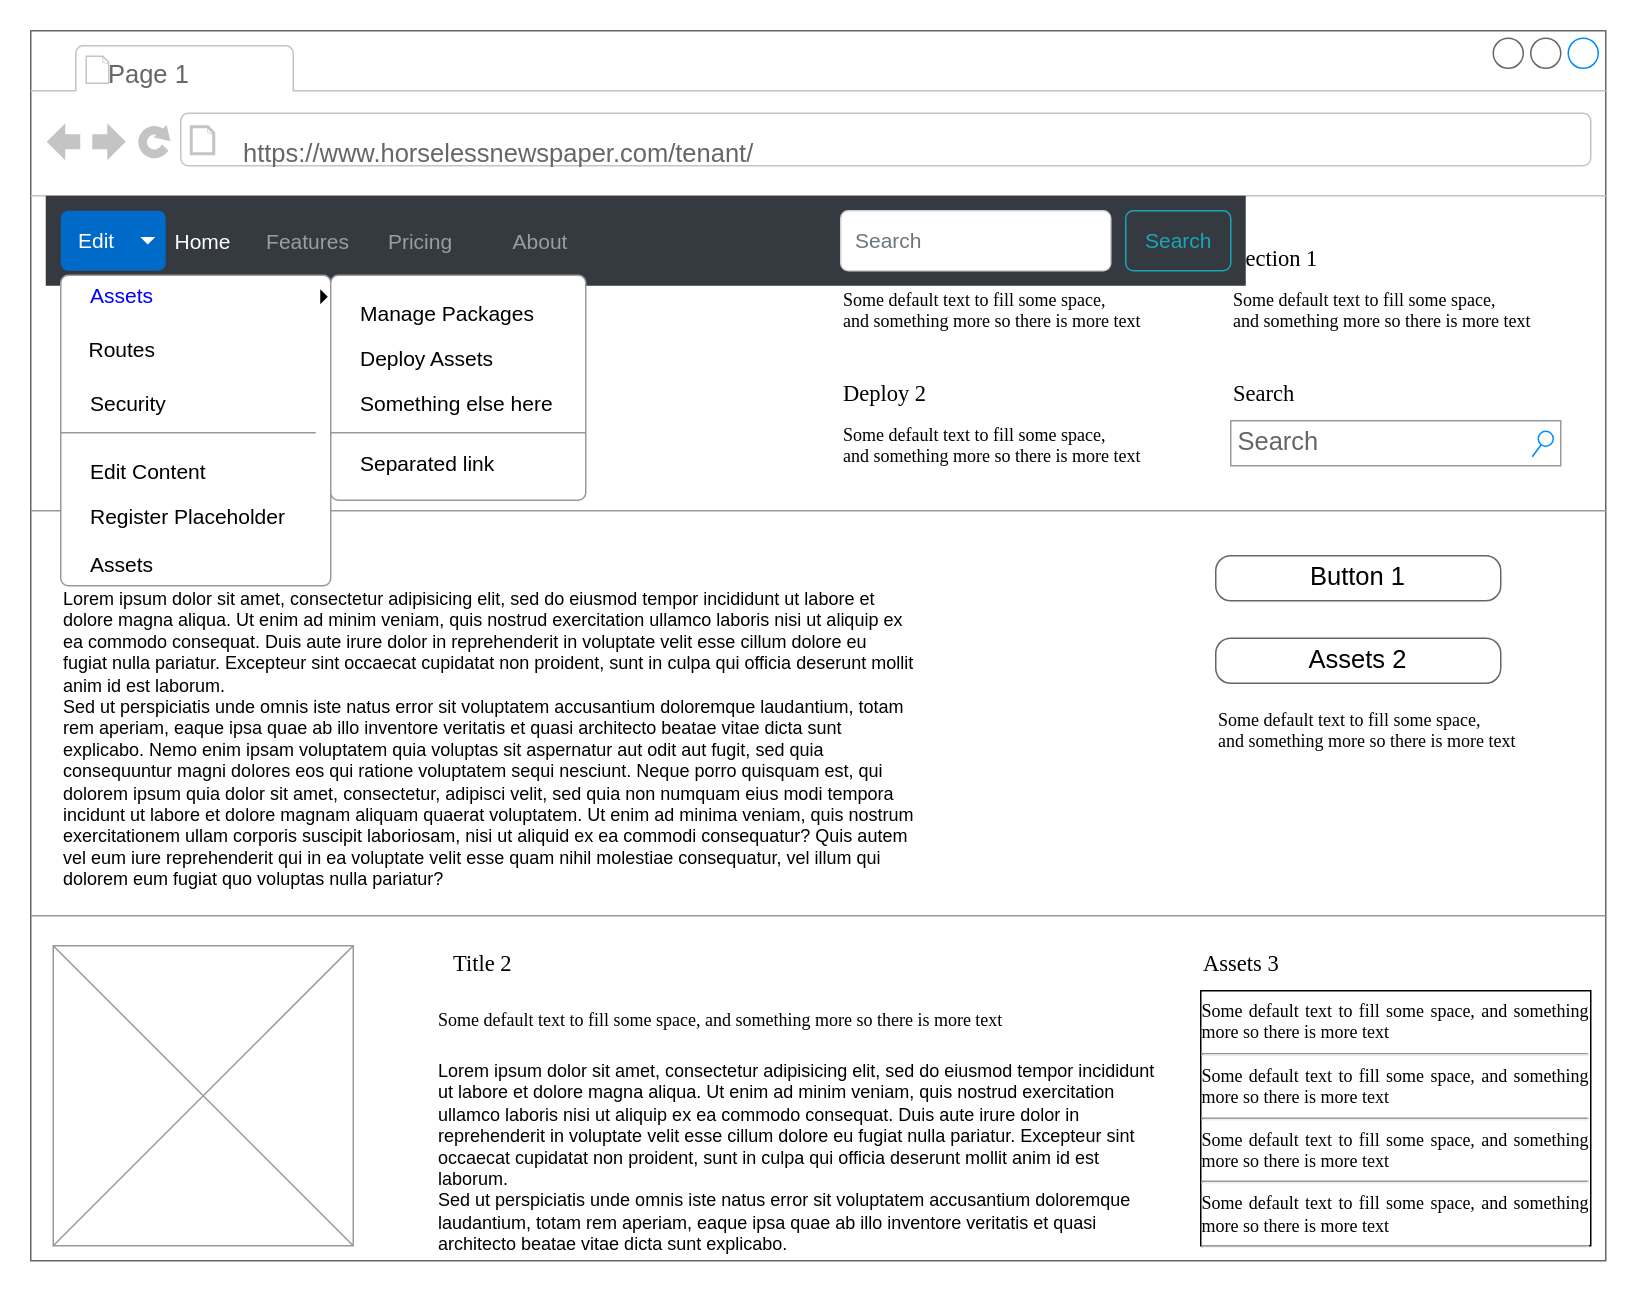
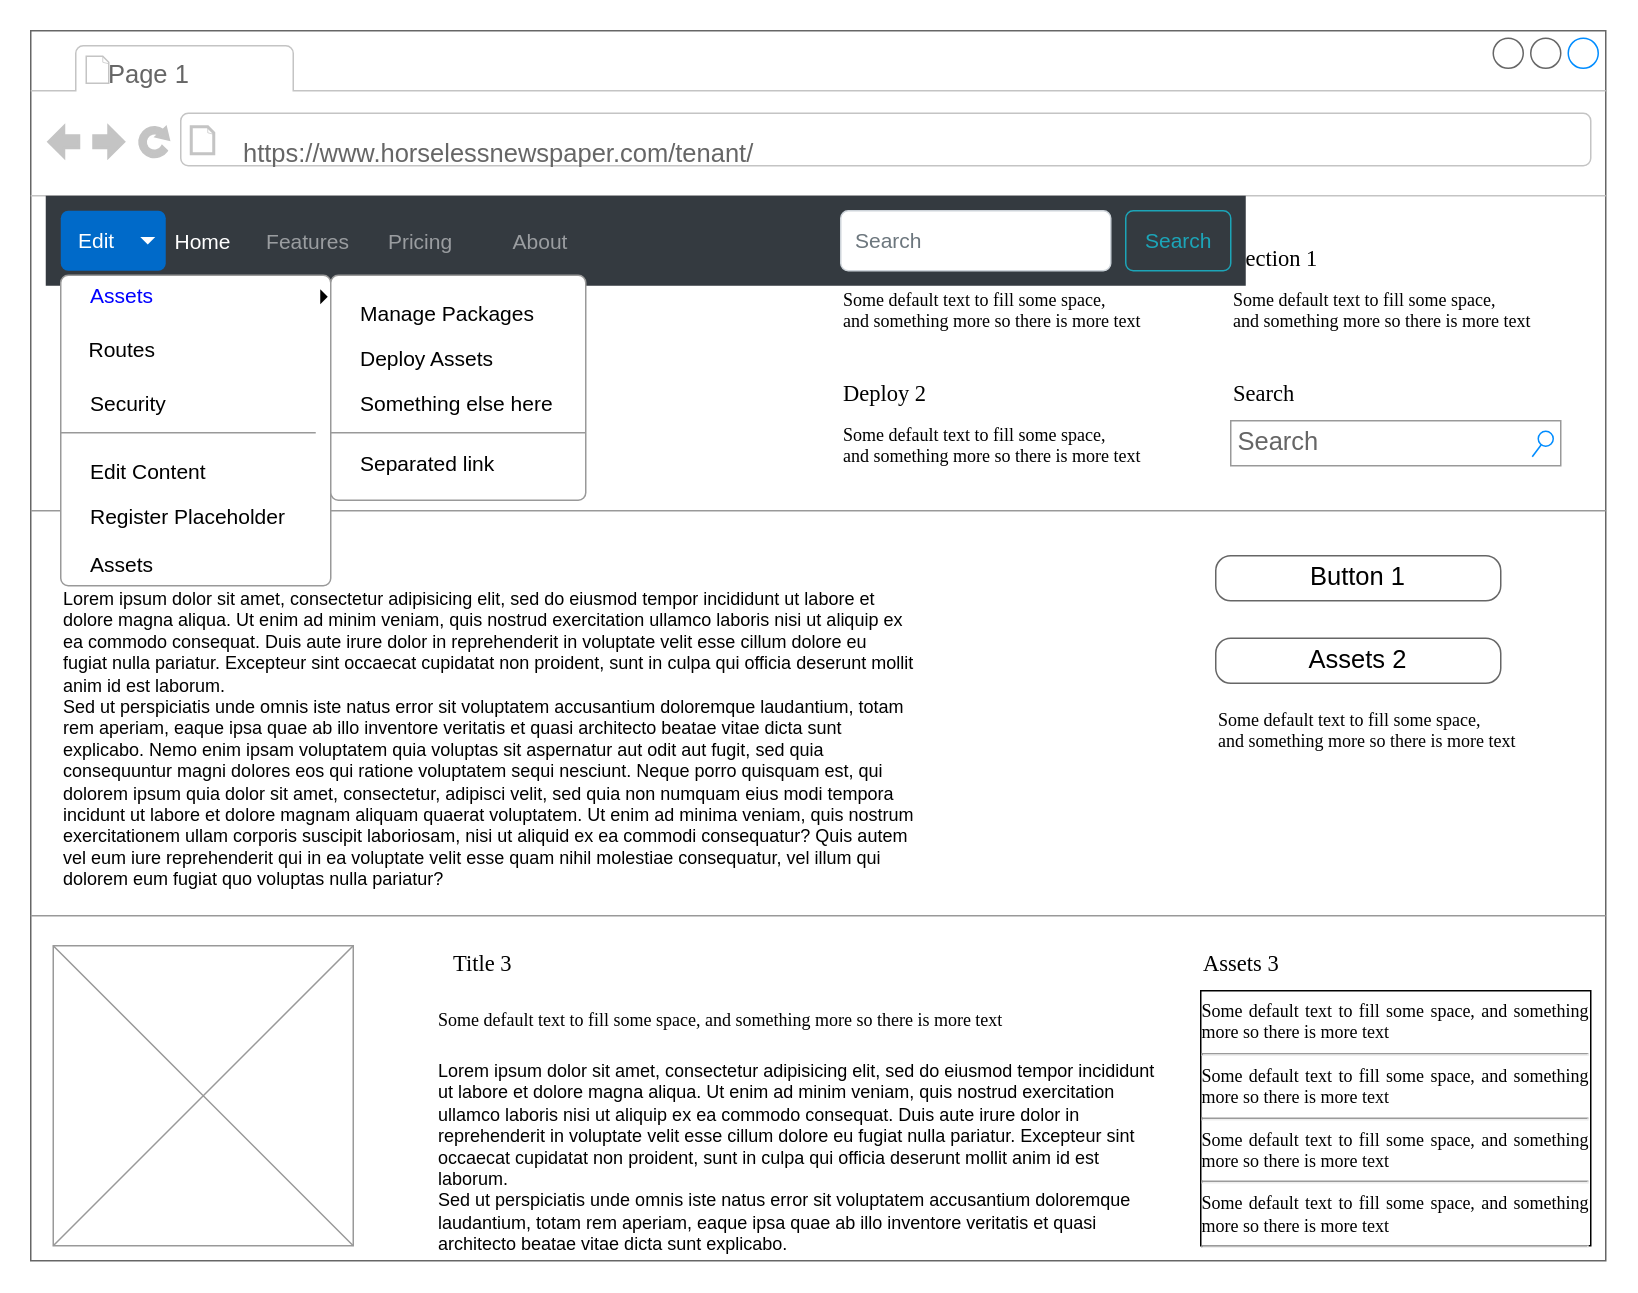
- <mxCell id="22" value="Title 2" style="text;html=1;points=[];align=left;verticalAlign=top;spacingTop=-4;fontSize=15;fontFamily=Verdana" parent="2" vertex="1"><mxGeometry x="280" y="610" width="170" height="30" as="geometry" /></mxCell>
+ <mxCell id="22" value="Title 3" style="text;html=1;points=[];align=left;verticalAlign=top;spacingTop=-4;fontSize=15;fontFamily=Verdana" parent="2" vertex="1"><mxGeometry x="280" y="610" width="170" height="30" as="geometry" /></mxCell>
